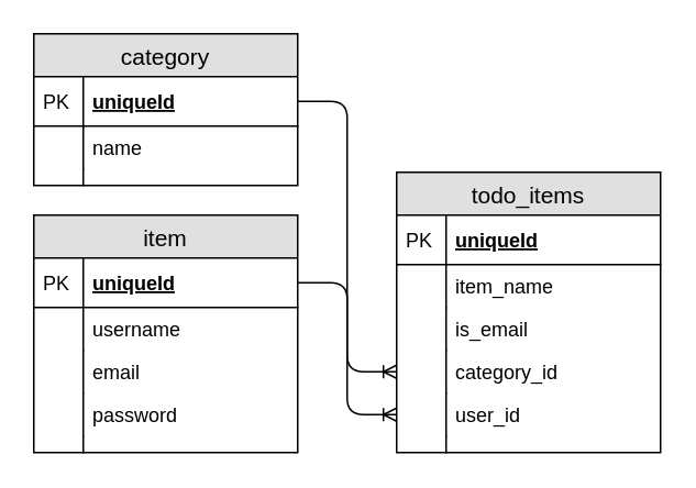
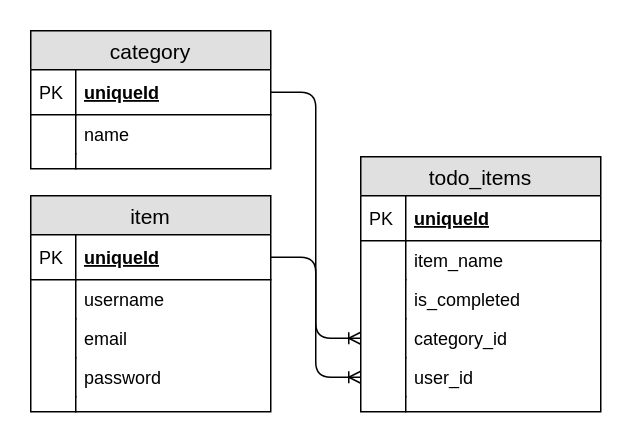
- <mxCell id="25" value="is_email" style="shape=partialRectangle;top=0;left=0;right=0;bottom=0;align=left;verticalAlign=top;fillColor=none;spacingLeft=34;spacingRight=4;overflow=hidden;rotatable=0;points=[[0,0.5],[1,0.5]];portConstraint=eastwest;dropTarget=0;fontSize=12;" vertex="1" parent="20"><mxGeometry y="82" width="160" height="26" as="geometry" /></mxCell>
+ <mxCell id="25" value="is_completed" style="shape=partialRectangle;top=0;left=0;right=0;bottom=0;align=left;verticalAlign=top;fillColor=none;spacingLeft=34;spacingRight=4;overflow=hidden;rotatable=0;points=[[0,0.5],[1,0.5]];portConstraint=eastwest;dropTarget=0;fontSize=12;" vertex="1" parent="20"><mxGeometry y="82" width="160" height="26" as="geometry" /></mxCell>
